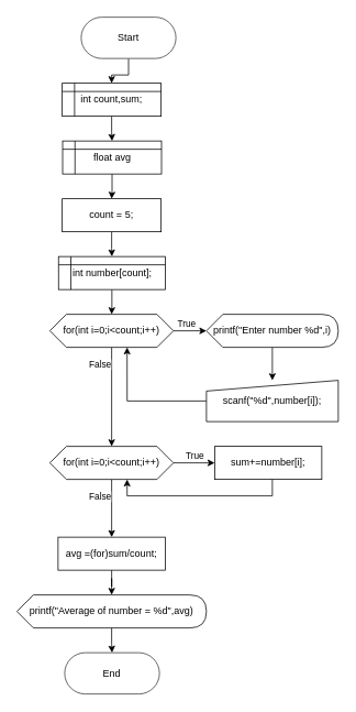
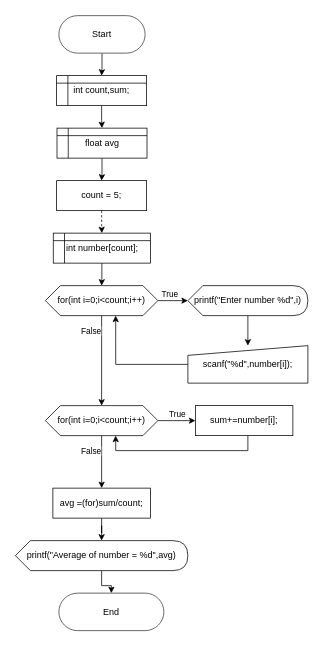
- <mxCell id="3" value="&lt;font&gt;Start&lt;/font&gt;" style="rounded=1;whiteSpace=wrap;html=1;fillColor=light-dark(#FFFFFF,#FFFFFF);strokeColor=light-dark(#36393D,#000000);arcSize=50;fontColor=light-dark(#000000,#000000);" vertex="1" parent="1"><mxGeometry x="98" y="20" width="115" height="50" as="geometry" /></mxCell>
+ <mxCell id="3" value="&lt;font&gt;Start&lt;/font&gt;" style="rounded=1;whiteSpace=wrap;html=1;fillColor=light-dark(#FFFFFF,#FFFFFF);strokeColor=light-dark(#36393D,#000000);arcSize=50;fontColor=light-dark(#000000,#000000);" vertex="1" parent="1"><mxGeometry x="78" y="20" width="115" height="50" as="geometry" /></mxCell>
- <mxCell id="8" style="edgeStyle=orthogonalEdgeStyle;rounded=0;orthogonalLoop=1;jettySize=auto;html=1;" edge="1" parent="1" source="9" target="11"><mxGeometry relative="1" as="geometry" /></mxCell>
+ <mxCell id="8" style="edgeStyle=orthogonalEdgeStyle;rounded=0;orthogonalLoop=1;jettySize=auto;html=1;dashed=1;" edge="1" parent="1" source="9" target="11"><mxGeometry relative="1" as="geometry" /></mxCell>
- <mxCell id="32" value="&lt;font&gt;End&lt;/font&gt;" style="rounded=1;whiteSpace=wrap;html=1;fillColor=light-dark(#FFFFFF,#FFFFFF);strokeColor=light-dark(#36393D,#000000);arcSize=50;fontColor=light-dark(#000000,#000000);" vertex="1" parent="1"><mxGeometry x="78" y="790" width="115" height="50" as="geometry" /></mxCell>
+ <mxCell id="32" value="&lt;font&gt;End&lt;/font&gt;" style="rounded=1;whiteSpace=wrap;html=1;fillColor=light-dark(#FFFFFF,#FFFFFF);strokeColor=light-dark(#36393D,#000000);arcSize=50;fontColor=light-dark(#000000,#000000);" vertex="1" parent="1"><mxGeometry x="78" y="790" width="140" height="50" as="geometry" /></mxCell>
